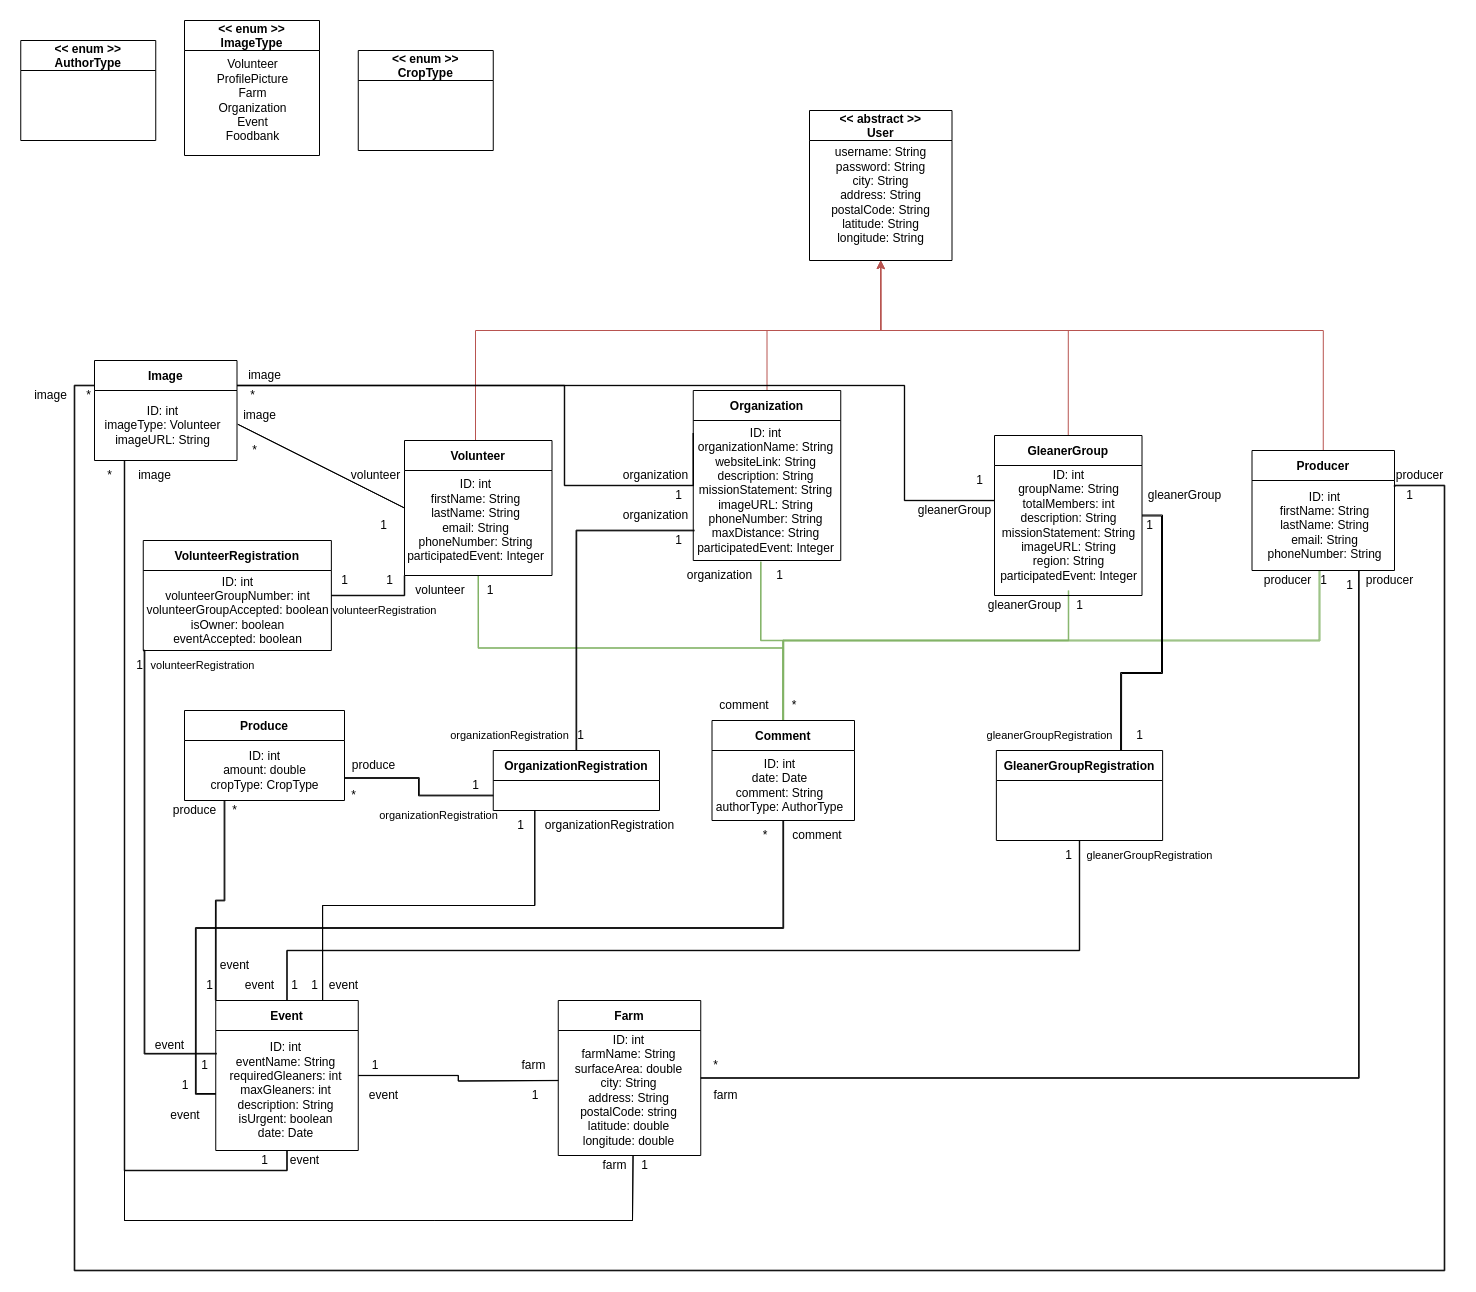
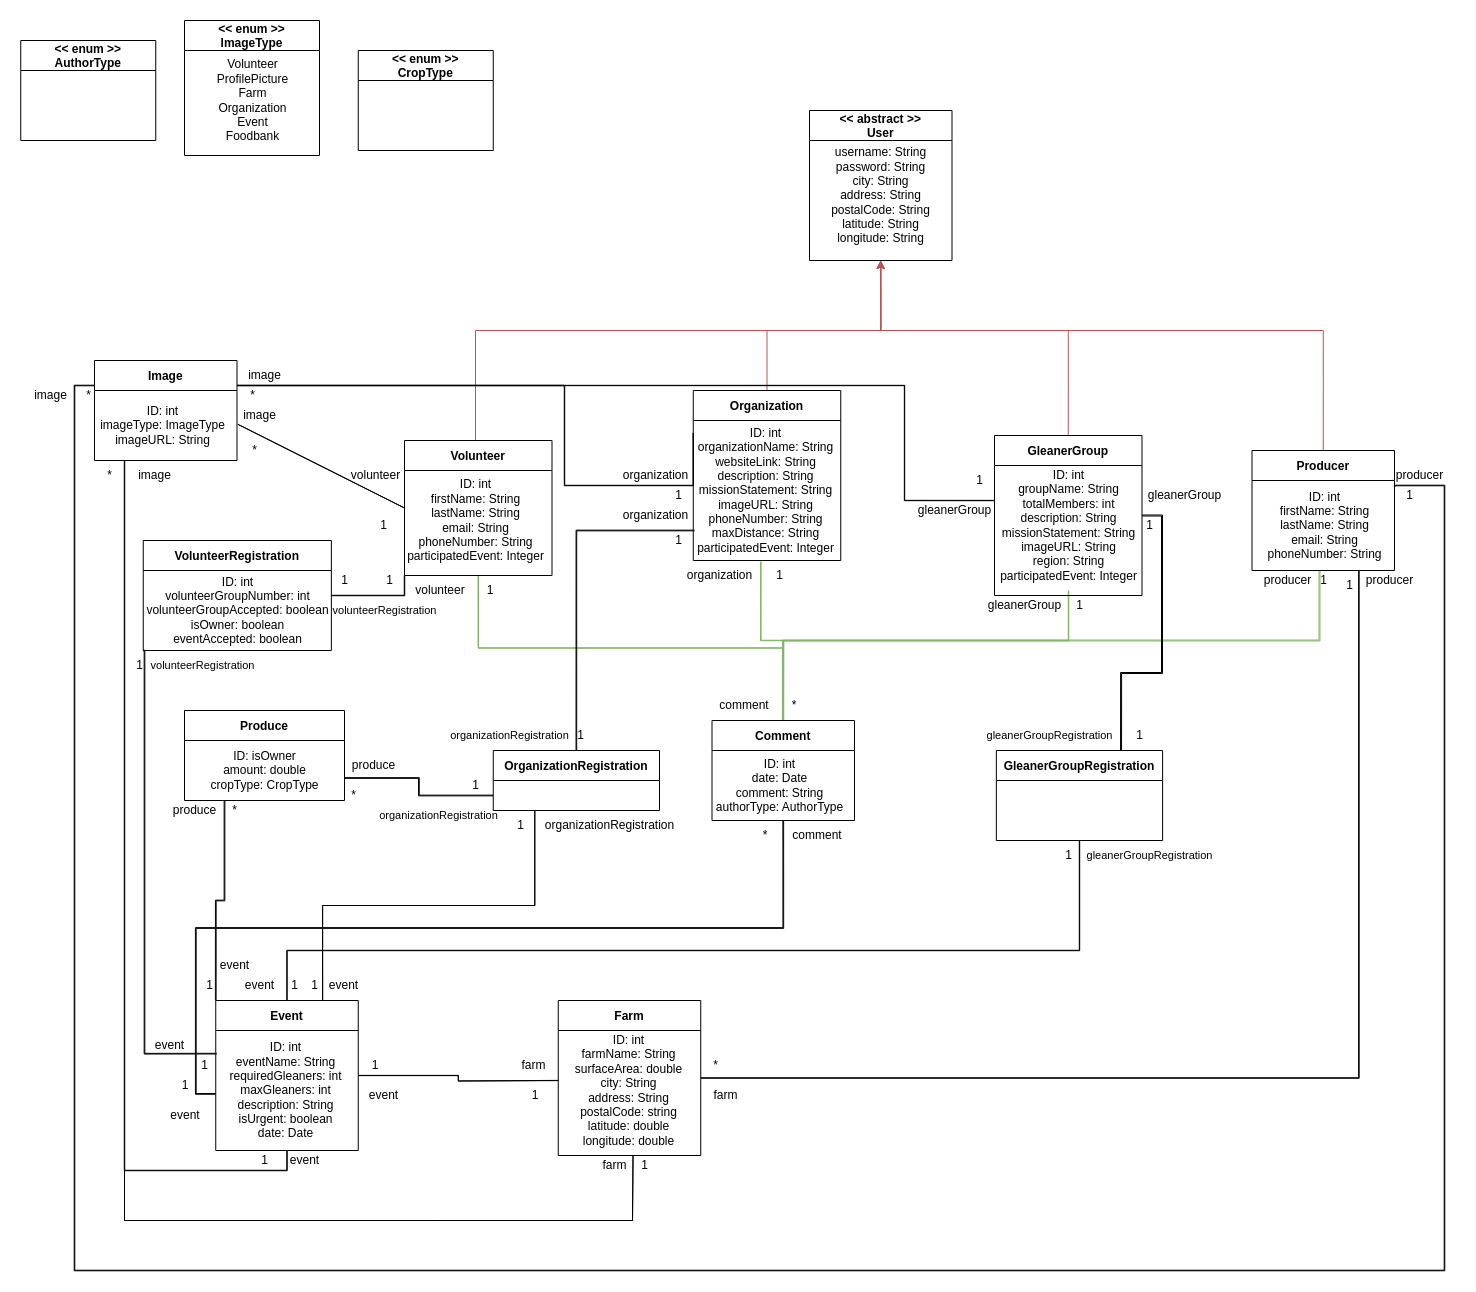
- <mxCell id="67" value="ID: int&lt;br&gt;imageType: Volunteer&lt;br&gt;imageURL: String" style="text;html=1;align=center;verticalAlign=middle;resizable=0;points=[];autosize=1;strokeColor=none;fillColor=none;" vertex="1" parent="66"><mxGeometry x="-7.5" y="35" width="150" height="60" as="geometry" /></mxCell>
+ <mxCell id="67" value="ID: int&lt;br&gt;imageType: ImageType&lt;br&gt;imageURL: String" style="text;html=1;align=center;verticalAlign=middle;resizable=0;points=[];autosize=1;strokeColor=none;fillColor=none;" vertex="1" parent="66"><mxGeometry x="-7.5" y="35" width="150" height="60" as="geometry" /></mxCell>
- <mxCell id="106" value="ID: int&lt;br&gt;amount: double&lt;br&gt;cropType: CropType" style="text;html=1;align=center;verticalAlign=middle;resizable=0;points=[];autosize=1;strokeColor=none;fillColor=none;" vertex="1" parent="105"><mxGeometry x="15.0" y="30" width="130" height="60" as="geometry" /></mxCell>
+ <mxCell id="106" value="ID: isOwner&lt;br&gt;amount: double&lt;br&gt;cropType: CropType" style="text;html=1;align=center;verticalAlign=middle;resizable=0;points=[];autosize=1;strokeColor=none;fillColor=none;" vertex="1" parent="105"><mxGeometry x="15.0" y="30" width="130" height="60" as="geometry" /></mxCell>
